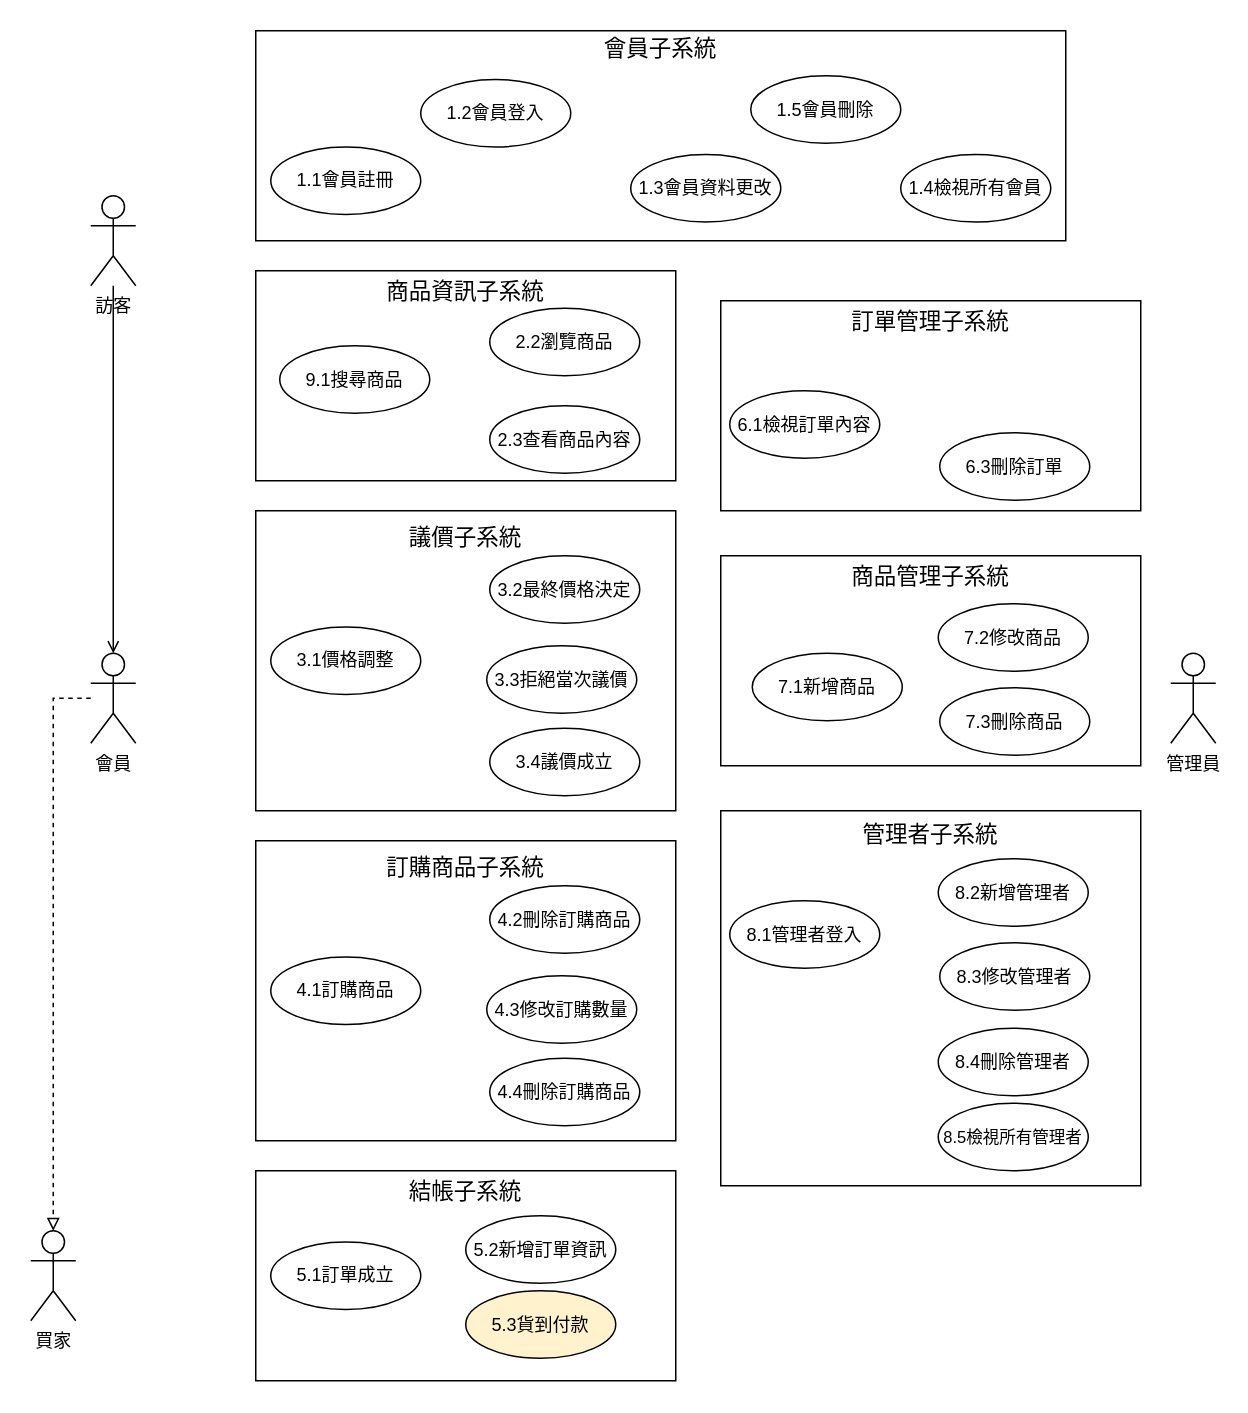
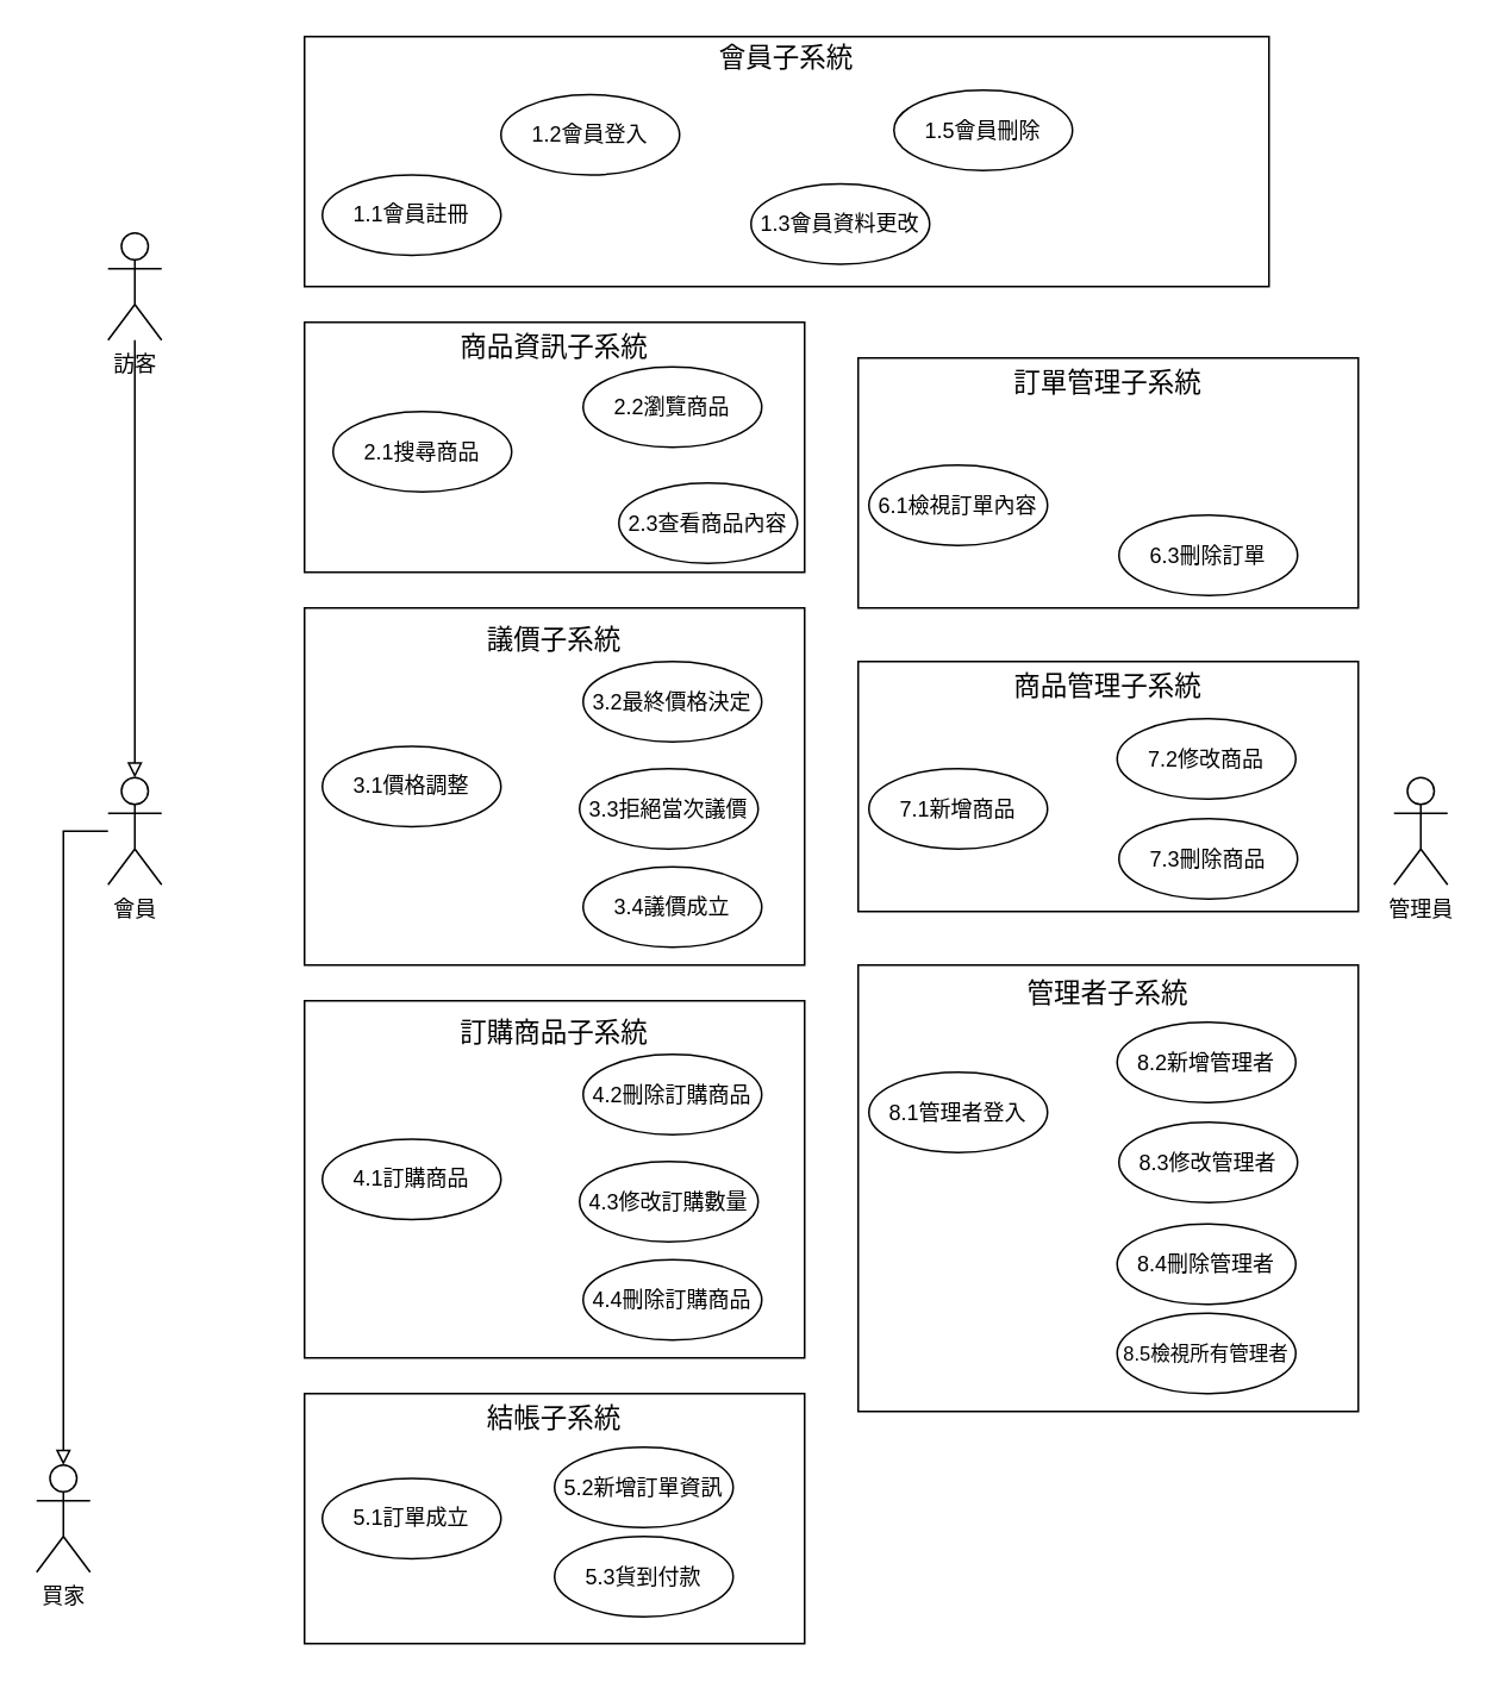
- <mxCell id="15" value="1.4檢視所有會員" style="ellipse;whiteSpace=wrap;html=1;" vertex="1" parent="10"><mxGeometry x="420" y="52.5" width="100" height="45" as="geometry" /></mxCell>
- <mxCell id="16" value="9.1搜尋商品" style="ellipse;whiteSpace=wrap;html=1;" vertex="1" parent="1"><mxGeometry x="186" y="230" width="100" height="45" as="geometry" /></mxCell>
+ <mxCell id="16" value="2.1搜尋商品" style="ellipse;whiteSpace=wrap;html=1;" vertex="1" parent="1"><mxGeometry x="186" y="230" width="100" height="45" as="geometry" /></mxCell>
- <mxCell id="18" value="2.3查看商品內容" style="ellipse;whiteSpace=wrap;html=1;" vertex="1" parent="1"><mxGeometry x="326" y="270" width="100" height="45" as="geometry" /></mxCell>
+ <mxCell id="18" value="2.3查看商品內容" style="ellipse;whiteSpace=wrap;html=1;" vertex="1" parent="1"><mxGeometry x="346" y="270" width="100" height="45" as="geometry" /></mxCell>
- <mxCell id="3" value="" style="edgeStyle=orthogonalEdgeStyle;rounded=0;orthogonalLoop=1;jettySize=auto;html=1;endArrow=open;endFill=0;" edge="1" parent="1" source="4" target="7"><mxGeometry relative="1" as="geometry"><mxPoint x="75" y="375" as="sourcePoint" /></mxGeometry></mxCell>
+ <mxCell id="3" value="" style="edgeStyle=orthogonalEdgeStyle;rounded=0;orthogonalLoop=1;jettySize=auto;html=1;endArrow=block;endFill=0;" edge="1" parent="1" source="4" target="7"><mxGeometry relative="1" as="geometry"><mxPoint x="75" y="375" as="sourcePoint" /></mxGeometry></mxCell>
- <mxCell id="36" value="7.1新增商品" style="ellipse;whiteSpace=wrap;html=1;" vertex="1" parent="1"><mxGeometry x="501" y="435" width="100" height="45" as="geometry" /></mxCell>
+ <mxCell id="36" value="7.1新增商品" style="ellipse;whiteSpace=wrap;html=1;" vertex="1" parent="1"><mxGeometry x="486" y="430" width="100" height="45" as="geometry" /></mxCell>
- <mxCell id="6" value="" style="edgeStyle=orthogonalEdgeStyle;rounded=0;orthogonalLoop=1;jettySize=auto;html=1;endArrow=block;endFill=0;dashed=1;" edge="1" parent="1" source="7" target="5"><mxGeometry relative="1" as="geometry"><mxPoint x="75" y="525" as="sourcePoint" /></mxGeometry></mxCell>
+ <mxCell id="6" value="" style="edgeStyle=orthogonalEdgeStyle;rounded=0;orthogonalLoop=1;jettySize=auto;html=1;endArrow=block;endFill=0;" edge="1" parent="1" source="7" target="5"><mxGeometry relative="1" as="geometry"><mxPoint x="75" y="525" as="sourcePoint" /></mxGeometry></mxCell>
- <mxCell id="31" value="5.3貨到付款" style="ellipse;whiteSpace=wrap;html=1;fillColor=#fff2cc;" vertex="1" parent="1"><mxGeometry x="310" y="860" width="100" height="45" as="geometry" /></mxCell>
+ <mxCell id="31" value="5.3貨到付款" style="ellipse;whiteSpace=wrap;html=1;" vertex="1" parent="1"><mxGeometry x="310" y="860" width="100" height="45" as="geometry" /></mxCell>
